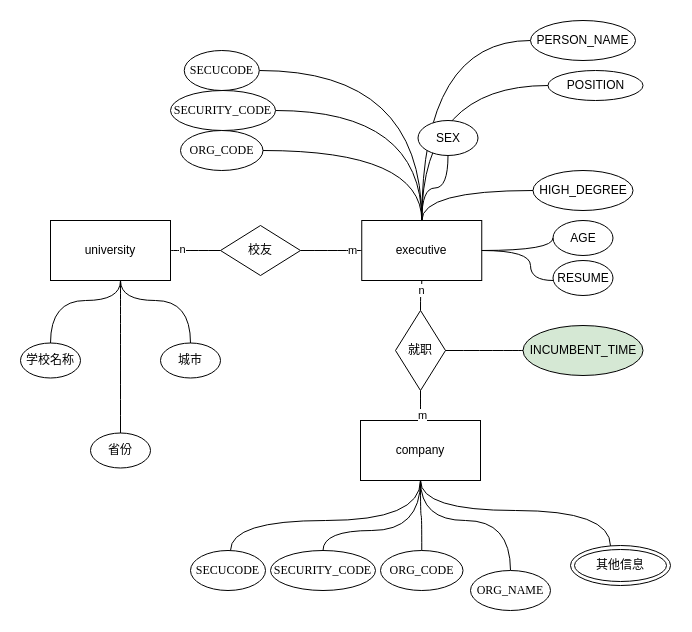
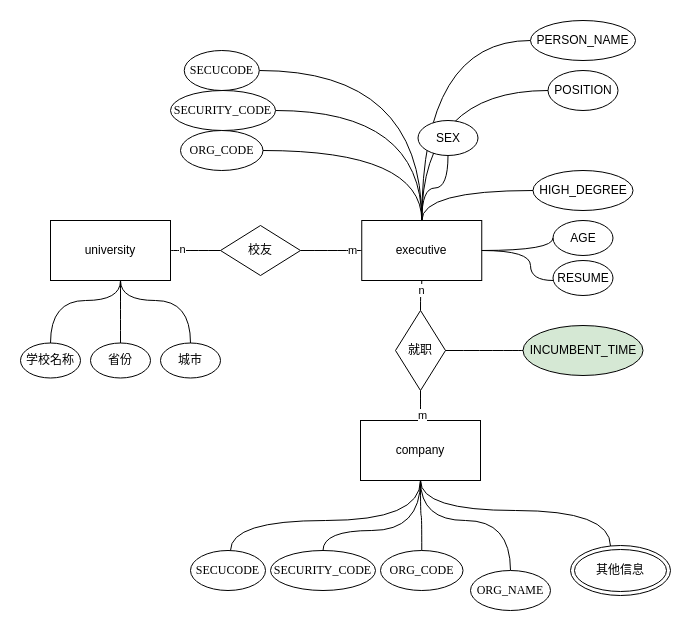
- <mxCell id="25" value="POSITION" style="ellipse;whiteSpace=wrap;rounded=0;html=1;" parent="1" vertex="1"><mxGeometry x="547.5" y="70" width="95" height="30" as="geometry" /></mxCell>
+ <mxCell id="25" value="POSITION" style="ellipse;whiteSpace=wrap;rounded=0;html=1;" parent="1" vertex="1"><mxGeometry x="547.5" y="70" width="70" height="40" as="geometry" /></mxCell>
- <mxCell id="19" value="省份" style="ellipse;whiteSpace=wrap;html=1;rounded=0;" parent="1" vertex="1"><mxGeometry x="90" y="432.5" width="60" height="35" as="geometry" /></mxCell>
+ <mxCell id="19" value="省份" style="ellipse;whiteSpace=wrap;html=1;rounded=0;" parent="1" vertex="1"><mxGeometry x="90" y="342.5" width="60" height="35" as="geometry" /></mxCell>
- <mxCell id="41" value="其他信息" style="ellipse;shape=doubleEllipse;whiteSpace=wrap;html=1;" parent="1" vertex="1"><mxGeometry x="570" y="545" width="100" height="40" as="geometry" /></mxCell>
+ <mxCell id="41" value="其他信息" style="ellipse;shape=doubleEllipse;whiteSpace=wrap;html=1;" parent="1" vertex="1"><mxGeometry x="570" y="545" width="100" height="50" as="geometry" /></mxCell>
